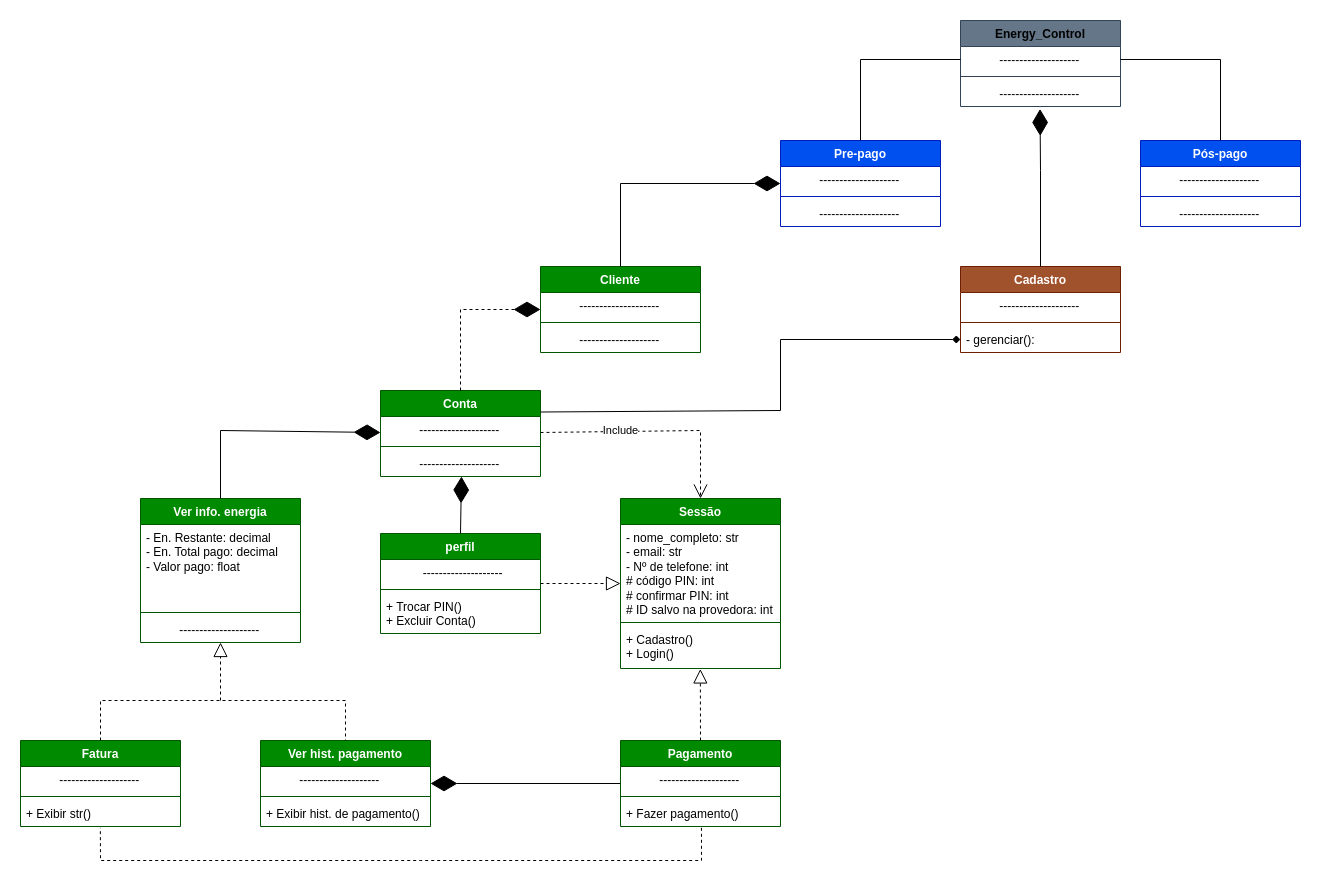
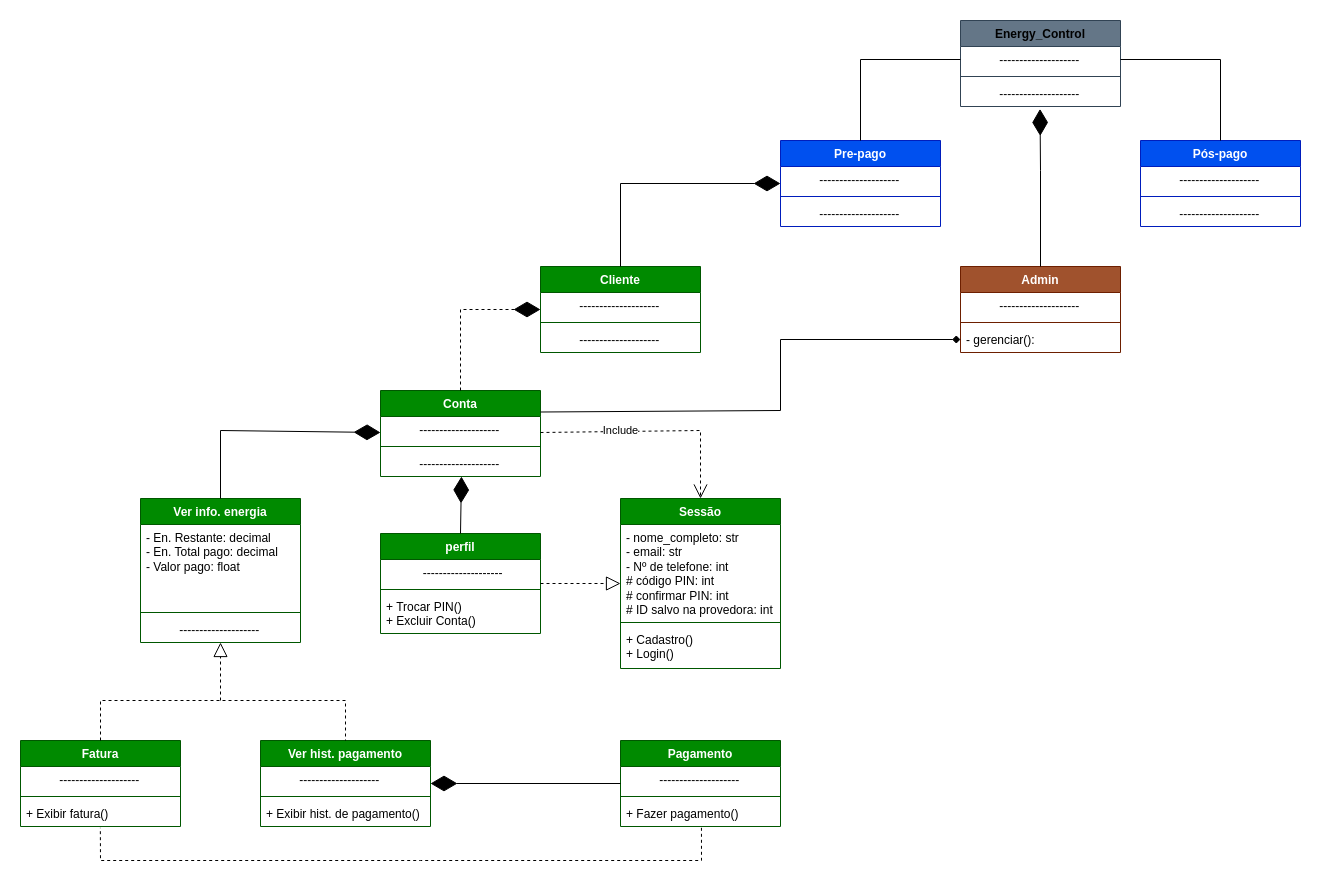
- <mxCell id="58" value="Cadastro" style="swimlane;fontStyle=1;align=center;verticalAlign=top;childLayout=stackLayout;horizontal=1;startSize=26;horizontalStack=0;resizeParent=1;resizeParentMax=0;resizeLast=0;collapsible=1;marginBottom=0;whiteSpace=wrap;html=1;fillColor=#a0522d;strokeColor=#6D1F00;fontColor=#ffffff;" parent="1" vertex="1"><mxGeometry x="960" y="266" width="160" height="86" as="geometry"><mxRectangle x="350" y="-30" width="100" height="30" as="alternateBounds" /></mxGeometry></mxCell>
+ <mxCell id="58" value="Admin" style="swimlane;fontStyle=1;align=center;verticalAlign=top;childLayout=stackLayout;horizontal=1;startSize=26;horizontalStack=0;resizeParent=1;resizeParentMax=0;resizeLast=0;collapsible=1;marginBottom=0;whiteSpace=wrap;html=1;fillColor=#a0522d;strokeColor=#6D1F00;fontColor=#ffffff;" parent="1" vertex="1"><mxGeometry x="960" y="266" width="160" height="86" as="geometry"><mxRectangle x="350" y="-30" width="100" height="30" as="alternateBounds" /></mxGeometry></mxCell>
- <mxCell id="56" value="" style="endArrow=block;dashed=1;endFill=0;endSize=12;html=1;rounded=0;exitX=0.5;exitY=0;exitDx=0;exitDy=0;entryX=0.499;entryY=1.011;entryDx=0;entryDy=0;entryPerimeter=0;" parent="1" source="51" target="18" edge="1"><mxGeometry width="160" relative="1" as="geometry"><mxPoint x="740" y="700" as="sourcePoint" /><mxPoint x="760" y="690" as="targetPoint" /></mxGeometry></mxCell>
- <mxCell id="38" value="+ Exibir str()" style="text;strokeColor=none;fillColor=none;align=left;verticalAlign=top;spacingLeft=4;spacingRight=4;overflow=hidden;rotatable=0;points=[[0,0.5],[1,0.5]];portConstraint=eastwest;whiteSpace=wrap;html=1;" parent="35" vertex="1"><mxGeometry y="60" width="160" height="26" as="geometry" /></mxCell>
+ <mxCell id="38" value="+ Exibir fatura()" style="text;strokeColor=none;fillColor=none;align=left;verticalAlign=top;spacingLeft=4;spacingRight=4;overflow=hidden;rotatable=0;points=[[0,0.5],[1,0.5]];portConstraint=eastwest;whiteSpace=wrap;html=1;" parent="35" vertex="1"><mxGeometry y="60" width="160" height="26" as="geometry" /></mxCell>
